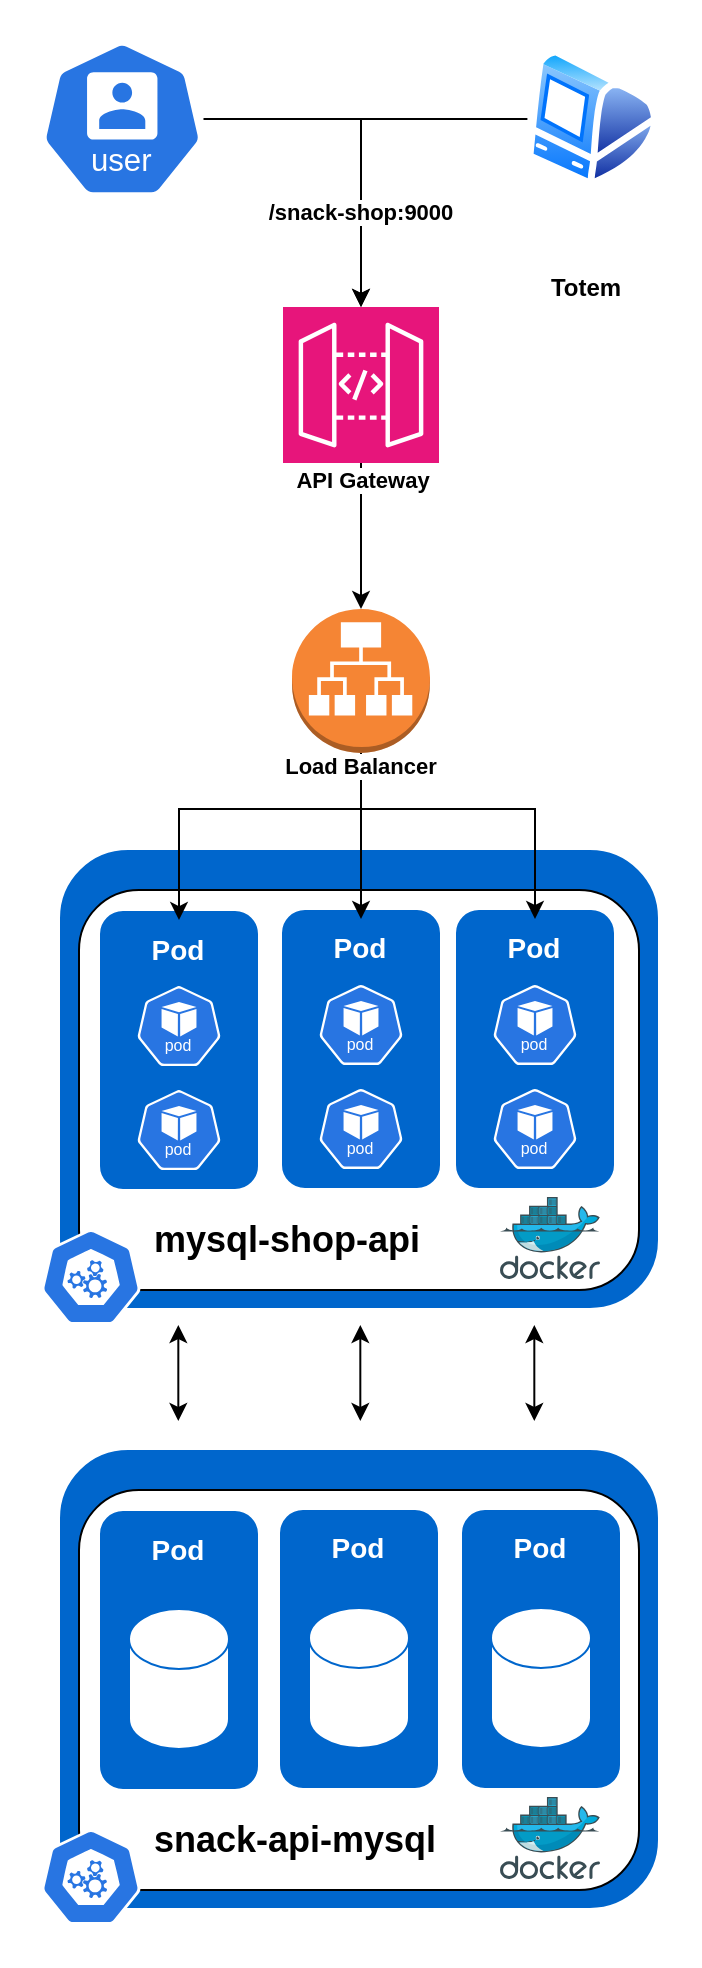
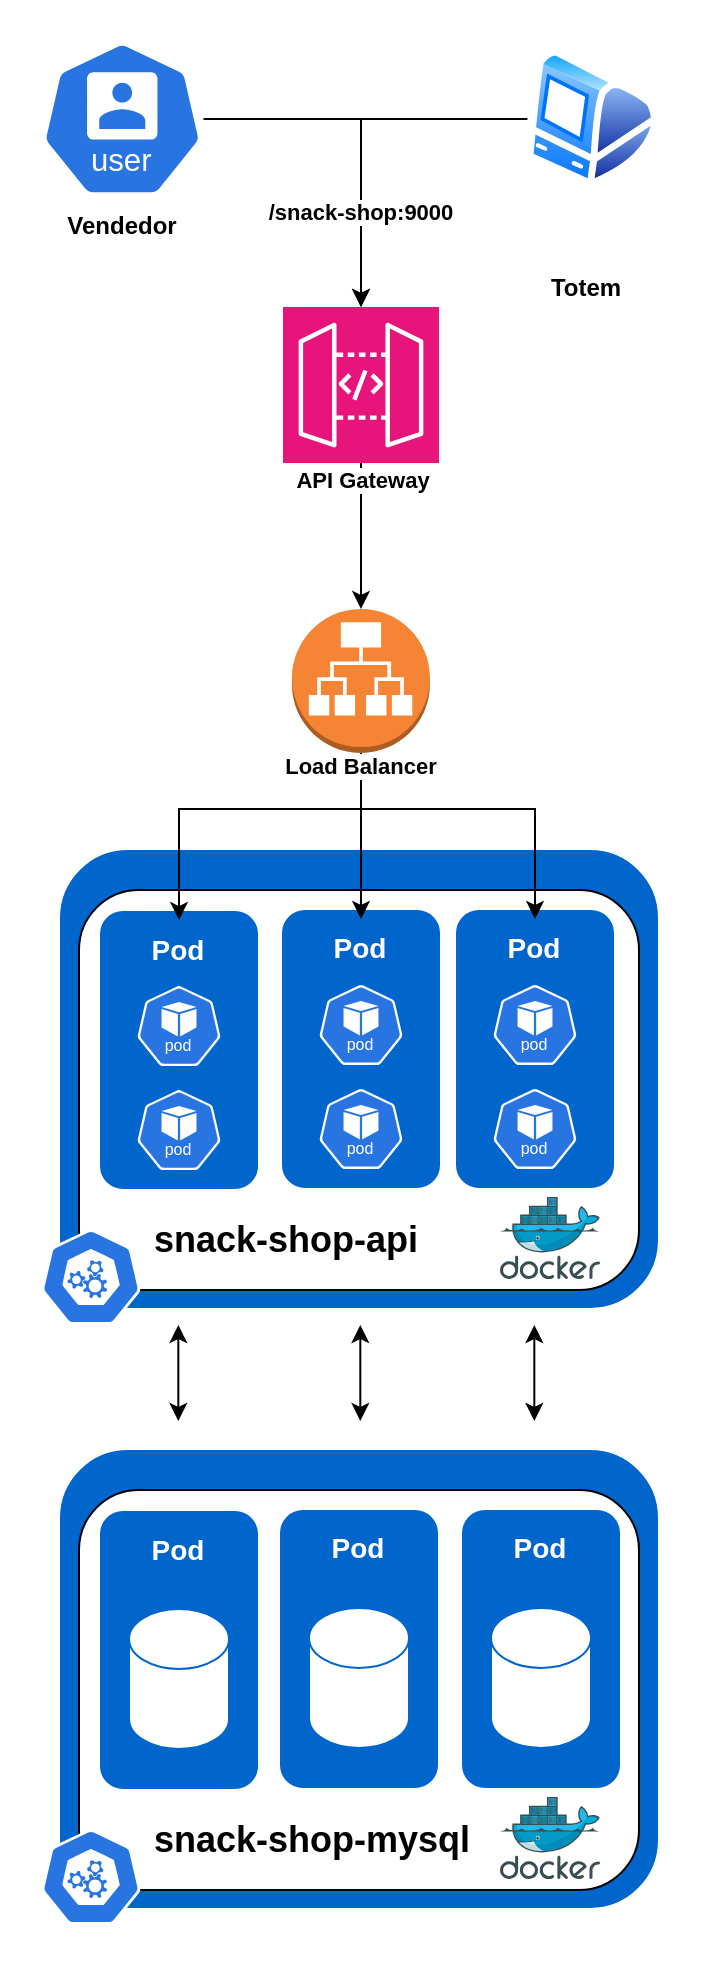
+ <mxCell id="35" value="&lt;b&gt;Vendedor&lt;/b&gt;" style="text;html=1;align=center;verticalAlign=middle;whiteSpace=wrap;rounded=0;" parent="1" vertex="1"><mxGeometry x="30.63" y="98" width="60" height="30" as="geometry" /></mxCell>
- <mxCell id="21" value="&lt;b style=&quot;border-color: var(--border-color); color: rgb(0, 0, 0); font-family: Helvetica; font-style: normal; font-variant-ligatures: normal; font-variant-caps: normal; letter-spacing: normal; orphans: 2; text-align: center; text-indent: 0px; text-transform: none; widows: 2; word-spacing: 0px; -webkit-text-stroke-width: 0px; text-decoration-thickness: initial; text-decoration-style: initial; text-decoration-color: initial;&quot;&gt;&lt;font style=&quot;border-color: var(--border-color); font-size: 18px;&quot;&gt;mysql-shop-api&lt;/font&gt;&lt;/b&gt;" style="text;whiteSpace=wrap;html=1;movable=1;resizable=1;rotatable=1;deletable=1;editable=1;locked=0;connectable=1;" parent="1" vertex="1"><mxGeometry x="74.5" y="602.52" width="140" height="40" as="geometry" /></mxCell>
+ <mxCell id="21" value="&lt;b style=&quot;border-color: var(--border-color); color: rgb(0, 0, 0); font-family: Helvetica; font-style: normal; font-variant-ligatures: normal; font-variant-caps: normal; letter-spacing: normal; orphans: 2; text-align: center; text-indent: 0px; text-transform: none; widows: 2; word-spacing: 0px; -webkit-text-stroke-width: 0px; text-decoration-thickness: initial; text-decoration-style: initial; text-decoration-color: initial;&quot;&gt;&lt;font style=&quot;border-color: var(--border-color); font-size: 18px;&quot;&gt;snack-shop-api&lt;/font&gt;&lt;/b&gt;" style="text;whiteSpace=wrap;html=1;movable=1;resizable=1;rotatable=1;deletable=1;editable=1;locked=0;connectable=1;" parent="1" vertex="1"><mxGeometry x="74.5" y="602.52" width="140" height="40" as="geometry" /></mxCell>
- <mxCell id="40" value="&lt;b style=&quot;border-color: var(--border-color); color: rgb(0, 0, 0); font-family: Helvetica; font-style: normal; font-variant-ligatures: normal; font-variant-caps: normal; letter-spacing: normal; orphans: 2; text-align: center; text-indent: 0px; text-transform: none; widows: 2; word-spacing: 0px; -webkit-text-stroke-width: 0px; text-decoration-thickness: initial; text-decoration-style: initial; text-decoration-color: initial;&quot;&gt;&lt;font style=&quot;border-color: var(--border-color); font-size: 18px;&quot;&gt;snack-api-mysql&lt;/font&gt;&lt;/b&gt;" style="text;whiteSpace=wrap;html=1;movable=1;resizable=1;rotatable=1;deletable=1;editable=1;locked=0;connectable=1;" parent="1" vertex="1"><mxGeometry x="74.5" y="902.52" width="185.5" height="40" as="geometry" /></mxCell>
+ <mxCell id="40" value="&lt;b style=&quot;border-color: var(--border-color); color: rgb(0, 0, 0); font-family: Helvetica; font-style: normal; font-variant-ligatures: normal; font-variant-caps: normal; letter-spacing: normal; orphans: 2; text-align: center; text-indent: 0px; text-transform: none; widows: 2; word-spacing: 0px; -webkit-text-stroke-width: 0px; text-decoration-thickness: initial; text-decoration-style: initial; text-decoration-color: initial;&quot;&gt;&lt;font style=&quot;border-color: var(--border-color); font-size: 18px;&quot;&gt;snack-shop-mysql&lt;/font&gt;&lt;/b&gt;" style="text;whiteSpace=wrap;html=1;movable=1;resizable=1;rotatable=1;deletable=1;editable=1;locked=0;connectable=1;" parent="1" vertex="1"><mxGeometry x="74.5" y="902.52" width="185.5" height="40" as="geometry" /></mxCell>
